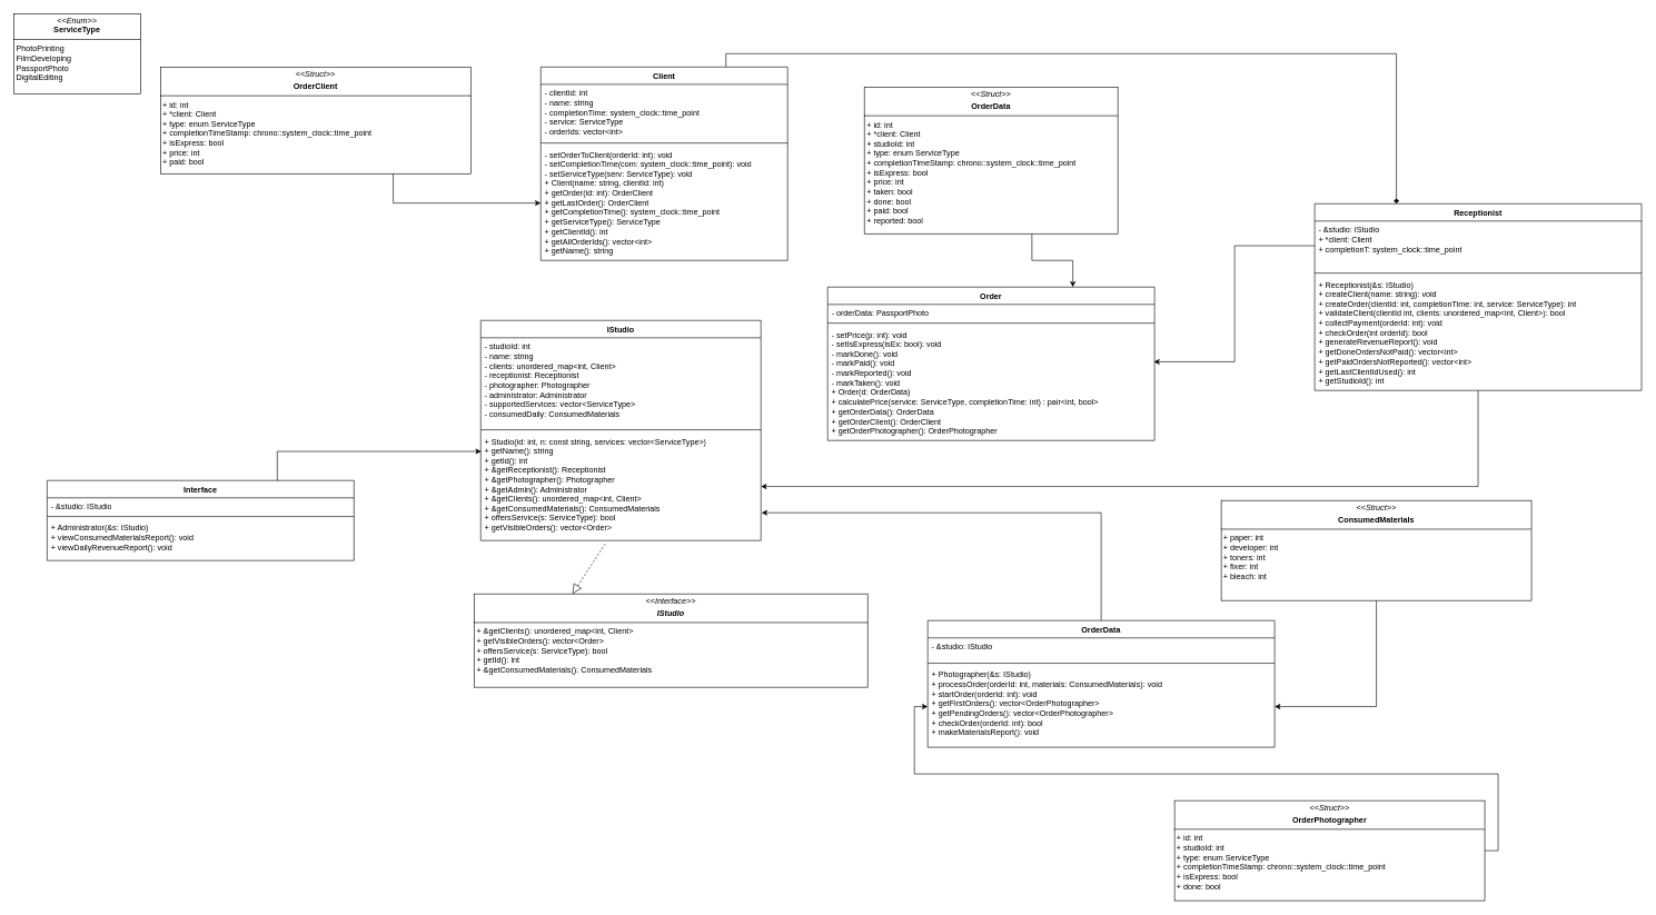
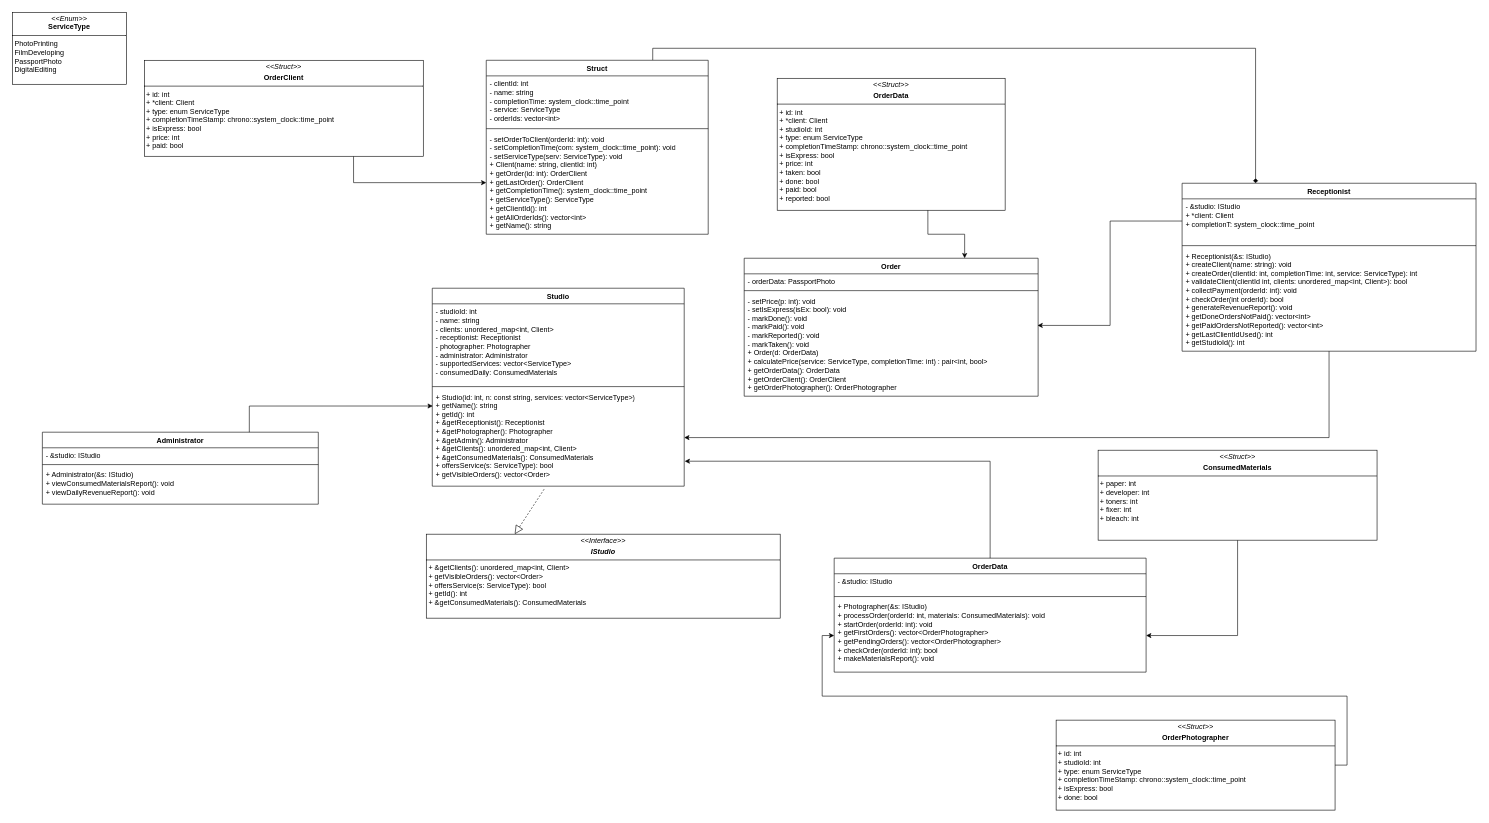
- <mxCell id="16" value="Client" style="swimlane;fontStyle=1;align=center;verticalAlign=top;childLayout=stackLayout;horizontal=1;startSize=26;horizontalStack=0;resizeParent=1;resizeParentMax=0;resizeLast=0;collapsible=1;marginBottom=0;whiteSpace=wrap;html=1;" vertex="1" parent="1"><mxGeometry x="810" y="100" width="370" height="290" as="geometry" /></mxCell>
+ <mxCell id="16" value="Struct" style="swimlane;fontStyle=1;align=center;verticalAlign=top;childLayout=stackLayout;horizontal=1;startSize=26;horizontalStack=0;resizeParent=1;resizeParentMax=0;resizeLast=0;collapsible=1;marginBottom=0;whiteSpace=wrap;html=1;" vertex="1" parent="1"><mxGeometry x="810" y="100" width="370" height="290" as="geometry" /></mxCell>
- <mxCell id="24" value="IStudio" style="swimlane;fontStyle=1;align=center;verticalAlign=top;childLayout=stackLayout;horizontal=1;startSize=26;horizontalStack=0;resizeParent=1;resizeParentMax=0;resizeLast=0;collapsible=1;marginBottom=0;whiteSpace=wrap;html=1;" vertex="1" parent="1"><mxGeometry x="720" y="480" width="420" height="330" as="geometry" /></mxCell>
+ <mxCell id="24" value="Studio" style="swimlane;fontStyle=1;align=center;verticalAlign=top;childLayout=stackLayout;horizontal=1;startSize=26;horizontalStack=0;resizeParent=1;resizeParentMax=0;resizeLast=0;collapsible=1;marginBottom=0;whiteSpace=wrap;html=1;" vertex="1" parent="1"><mxGeometry x="720" y="480" width="420" height="330" as="geometry" /></mxCell>
- <mxCell id="11" value="Interface" style="swimlane;fontStyle=1;align=center;verticalAlign=top;childLayout=stackLayout;horizontal=1;startSize=26;horizontalStack=0;resizeParent=1;resizeParentMax=0;resizeLast=0;collapsible=1;marginBottom=0;whiteSpace=wrap;html=1;" vertex="1" parent="1"><mxGeometry x="70" y="720" width="460" height="120" as="geometry" /></mxCell>
+ <mxCell id="11" value="Administrator" style="swimlane;fontStyle=1;align=center;verticalAlign=top;childLayout=stackLayout;horizontal=1;startSize=26;horizontalStack=0;resizeParent=1;resizeParentMax=0;resizeLast=0;collapsible=1;marginBottom=0;whiteSpace=wrap;html=1;" vertex="1" parent="1"><mxGeometry x="70" y="720" width="460" height="120" as="geometry" /></mxCell>
